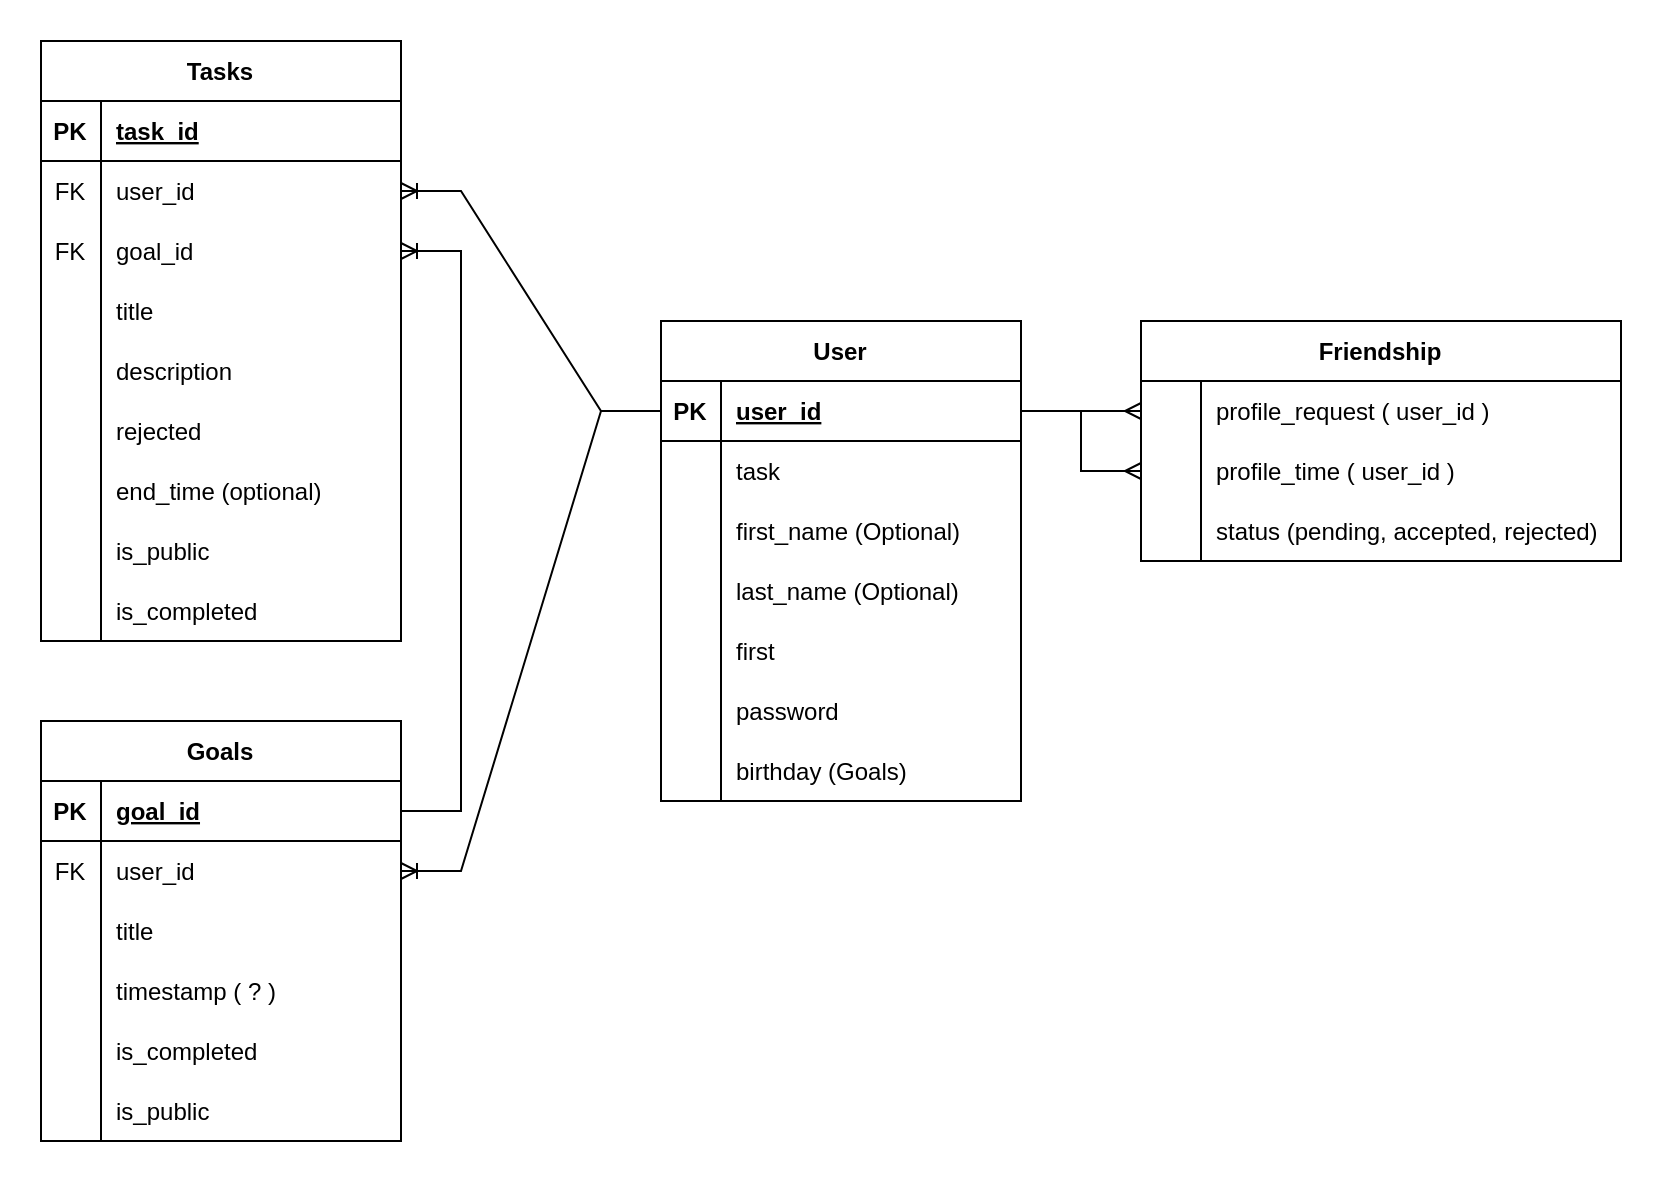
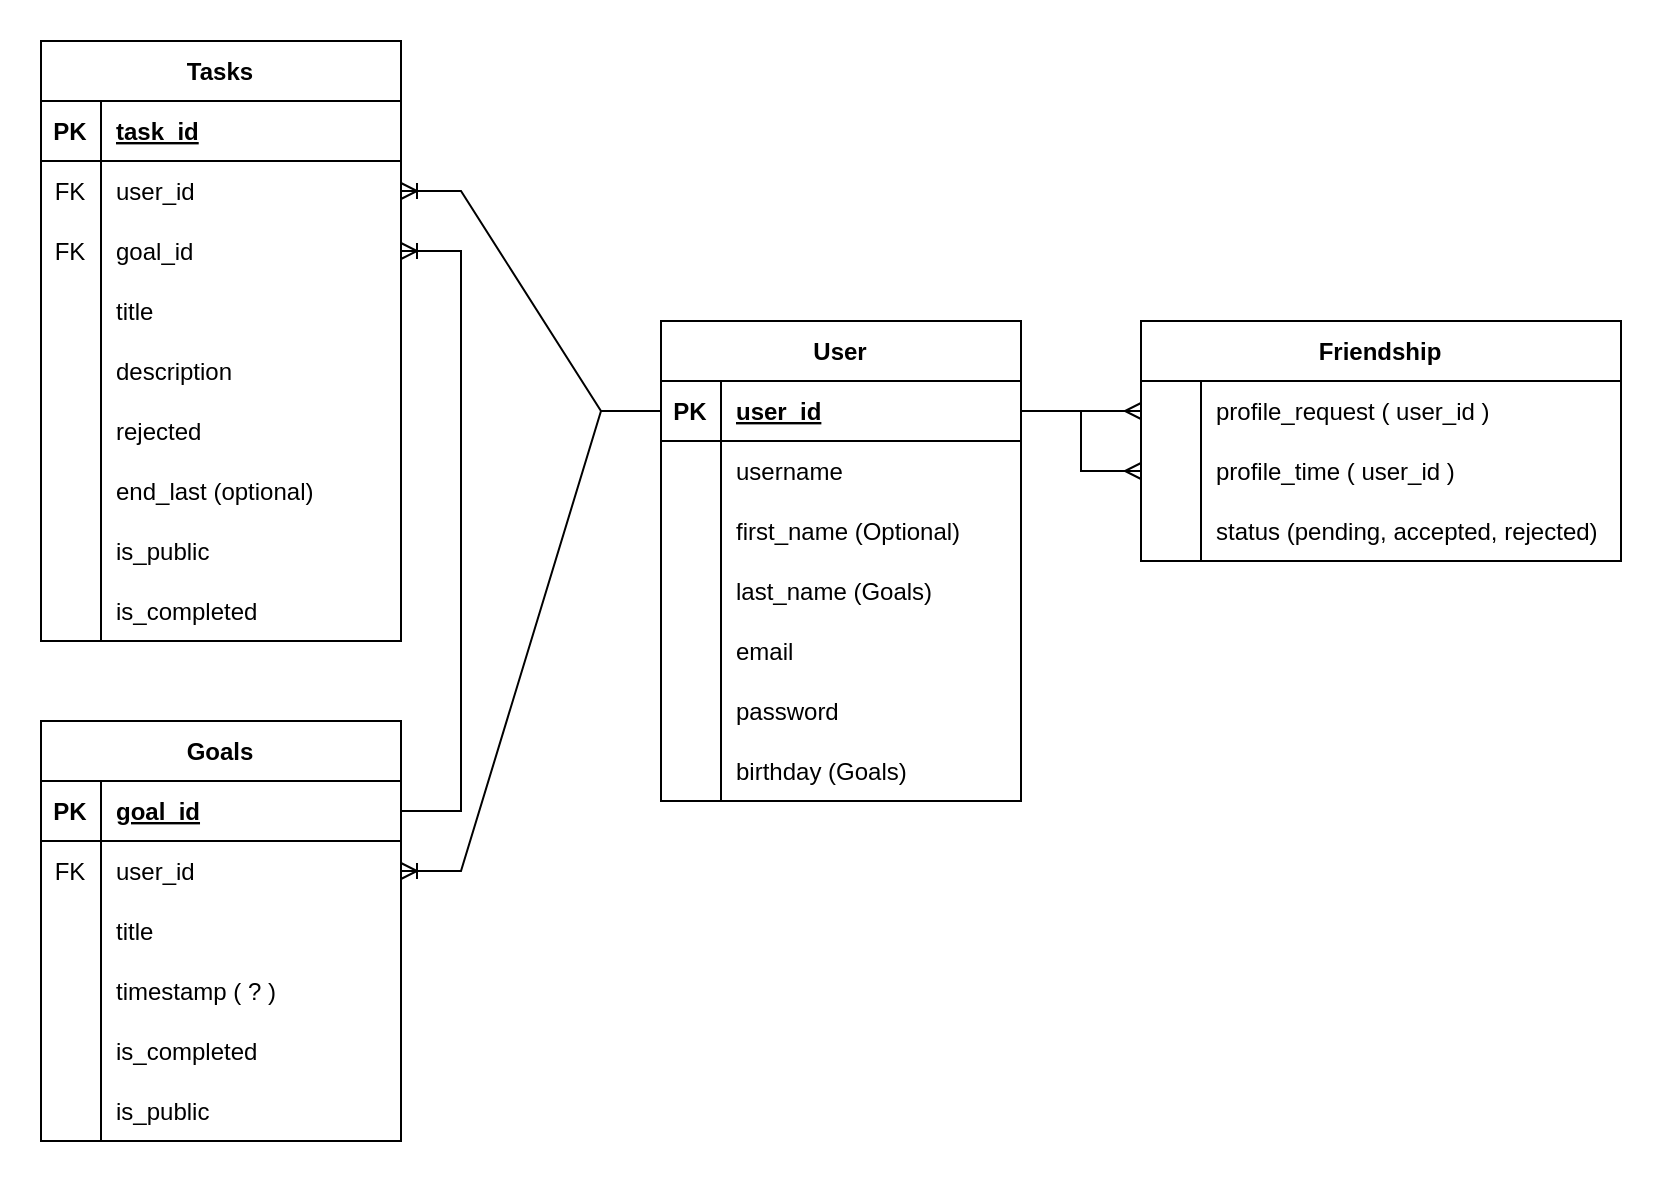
- <mxCell id="55" value="task" style="shape=partialRectangle;connectable=0;fillColor=none;top=0;left=0;bottom=0;right=0;align=left;spacingLeft=6;overflow=hidden;" vertex="1" parent="53"><mxGeometry x="30" width="150" height="30" as="geometry"><mxRectangle width="150" height="30" as="alternateBounds" /></mxGeometry></mxCell>
+ <mxCell id="55" value="username" style="shape=partialRectangle;connectable=0;fillColor=none;top=0;left=0;bottom=0;right=0;align=left;spacingLeft=6;overflow=hidden;" vertex="1" parent="53"><mxGeometry x="30" width="150" height="30" as="geometry"><mxRectangle width="150" height="30" as="alternateBounds" /></mxGeometry></mxCell>
- <mxCell id="23" value="end_time (optional) " style="shape=partialRectangle;connectable=0;fillColor=none;top=0;left=0;bottom=0;right=0;align=left;spacingLeft=6;overflow=hidden;" vertex="1" parent="21"><mxGeometry x="30" width="150" height="30" as="geometry"><mxRectangle width="150" height="30" as="alternateBounds" /></mxGeometry></mxCell>
+ <mxCell id="23" value="end_last (optional) " style="shape=partialRectangle;connectable=0;fillColor=none;top=0;left=0;bottom=0;right=0;align=left;spacingLeft=6;overflow=hidden;" vertex="1" parent="21"><mxGeometry x="30" width="150" height="30" as="geometry"><mxRectangle width="150" height="30" as="alternateBounds" /></mxGeometry></mxCell>
- <mxCell id="61" value="last_name (Optional)" style="shape=partialRectangle;connectable=0;fillColor=none;top=0;left=0;bottom=0;right=0;align=left;spacingLeft=6;overflow=hidden;" vertex="1" parent="59"><mxGeometry x="30" width="150" height="30" as="geometry"><mxRectangle width="150" height="30" as="alternateBounds" /></mxGeometry></mxCell>
+ <mxCell id="61" value="last_name (Goals)" style="shape=partialRectangle;connectable=0;fillColor=none;top=0;left=0;bottom=0;right=0;align=left;spacingLeft=6;overflow=hidden;" vertex="1" parent="59"><mxGeometry x="30" width="150" height="30" as="geometry"><mxRectangle width="150" height="30" as="alternateBounds" /></mxGeometry></mxCell>
- <mxCell id="64" value="first" style="shape=partialRectangle;connectable=0;fillColor=none;top=0;left=0;bottom=0;right=0;align=left;spacingLeft=6;overflow=hidden;" vertex="1" parent="62"><mxGeometry x="30" width="150" height="30" as="geometry"><mxRectangle width="150" height="30" as="alternateBounds" /></mxGeometry></mxCell>
+ <mxCell id="64" value="email" style="shape=partialRectangle;connectable=0;fillColor=none;top=0;left=0;bottom=0;right=0;align=left;spacingLeft=6;overflow=hidden;" vertex="1" parent="62"><mxGeometry x="30" width="150" height="30" as="geometry"><mxRectangle width="150" height="30" as="alternateBounds" /></mxGeometry></mxCell>
